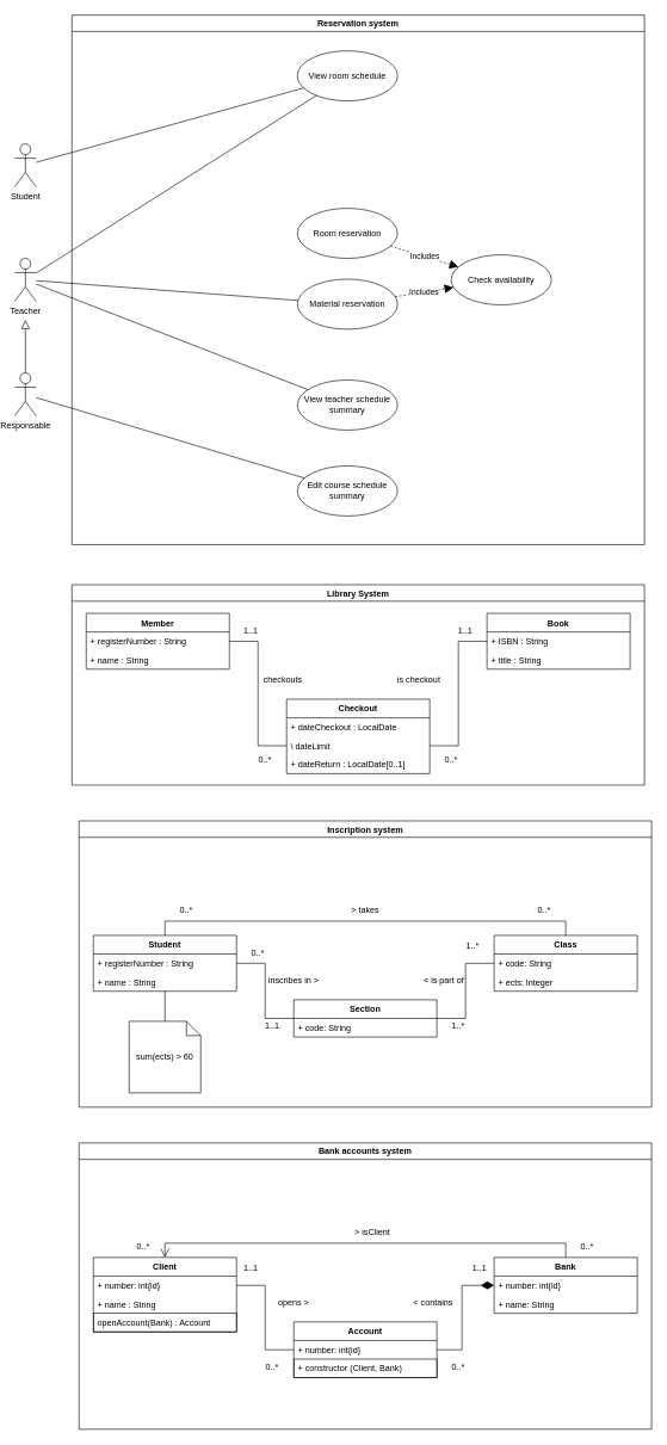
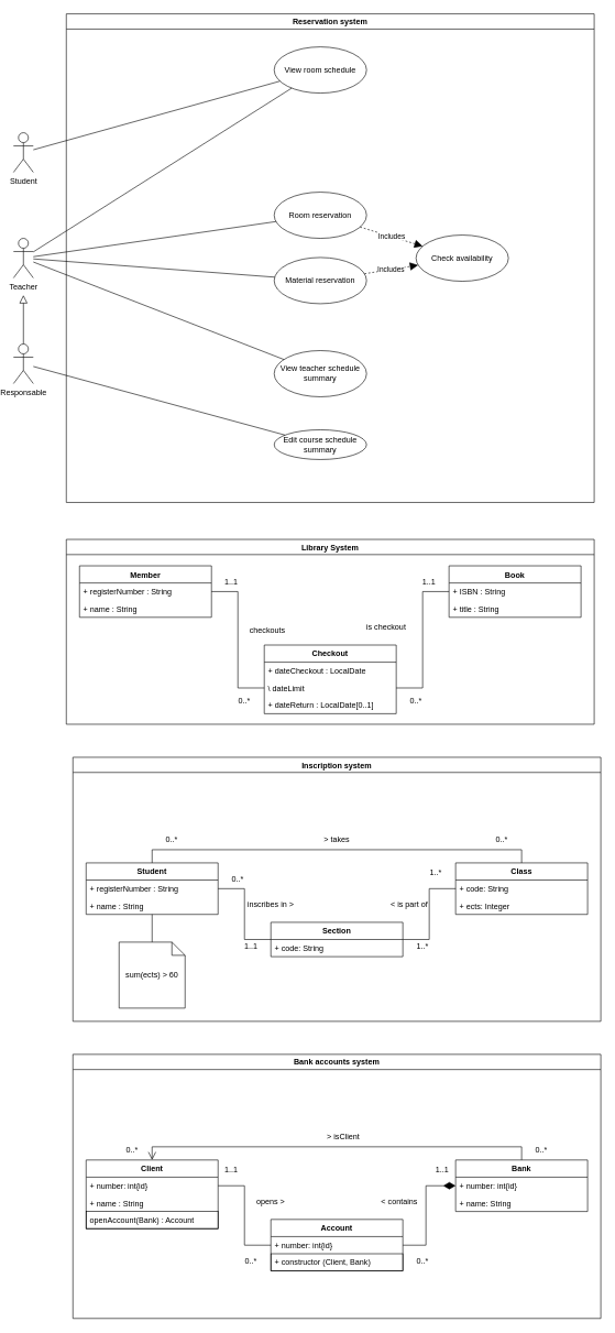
+ <mxCell id="13" value="" style="endArrow=none;html=1;rounded=0;" parent="1" source="7" target="2" edge="1"><mxGeometry width="50" height="50" relative="1" as="geometry"><mxPoint x="500" y="386" as="sourcePoint" /><mxPoint x="550" y="336" as="targetPoint" /></mxGeometry></mxCell>
- <mxCell id="5" value="Edit course schedule summary" style="ellipse;whiteSpace=wrap;html=1;" parent="4" vertex="1"><mxGeometry x="315" y="630" width="140" height="70" as="geometry" /></mxCell>
+ <mxCell id="5" value="Edit course schedule summary" style="ellipse;whiteSpace=wrap;html=1;" parent="4" vertex="1"><mxGeometry x="315" y="630" width="140" height="45" as="geometry" /></mxCell>
- <mxCell id="39" value="checkouts" style="text;html=1;strokeColor=none;fillColor=none;align=center;verticalAlign=middle;whiteSpace=wrap;rounded=0;" vertex="1" parent="21"><mxGeometry x="260" y="118" width="70" height="30" as="geometry" /></mxCell>
+ <mxCell id="39" value="checkouts" style="text;html=1;strokeColor=none;fillColor=none;align=center;verticalAlign=middle;whiteSpace=wrap;rounded=0;" vertex="1" parent="21"><mxGeometry x="270" y="123" width="70" height="30" as="geometry" /></mxCell>
